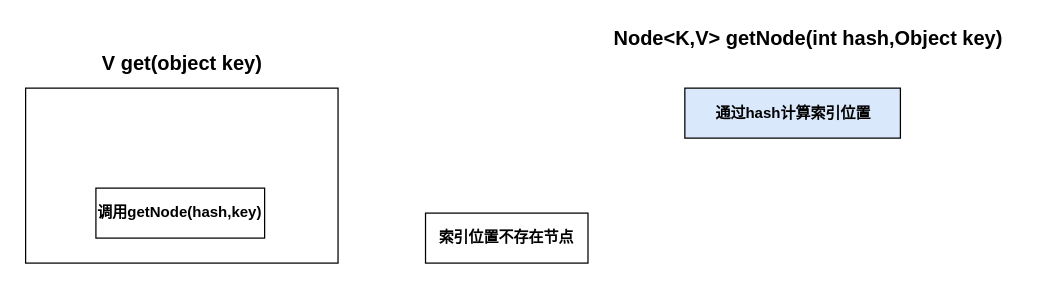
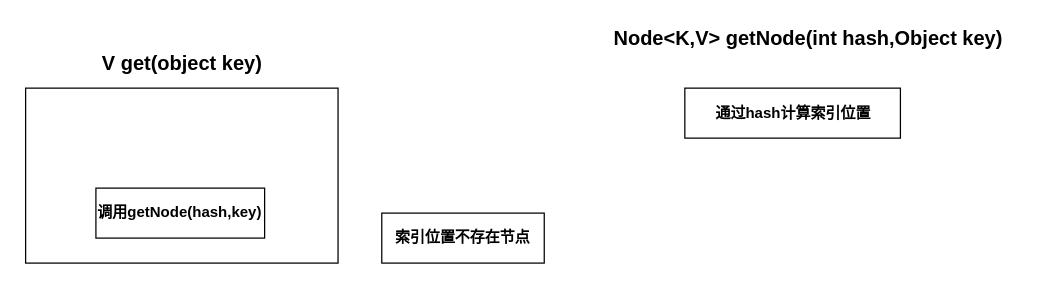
- <mxCell id="5" value="&lt;b&gt;通过hash计算索引位置&lt;/b&gt;" style="rounded=0;whiteSpace=wrap;html=1;fillColor=#dae8fc;" parent="1" vertex="1"><mxGeometry x="547.5" y="70" width="172.5" height="40" as="geometry" /></mxCell>
+ <mxCell id="5" value="&lt;b&gt;通过hash计算索引位置&lt;/b&gt;" style="rounded=0;whiteSpace=wrap;html=1;" parent="1" vertex="1"><mxGeometry x="547.5" y="70" width="172.5" height="40" as="geometry" /></mxCell>
- <mxCell id="6" value="&lt;b&gt;索引位置不存在节点&lt;/b&gt;" style="rounded=0;whiteSpace=wrap;html=1;" parent="1" vertex="1"><mxGeometry x="340" y="170" width="130" height="40" as="geometry" /></mxCell>
+ <mxCell id="6" value="&lt;b&gt;索引位置不存在节点&lt;/b&gt;" style="rounded=0;whiteSpace=wrap;html=1;" parent="1" vertex="1"><mxGeometry x="305" y="170" width="130" height="40" as="geometry" /></mxCell>
